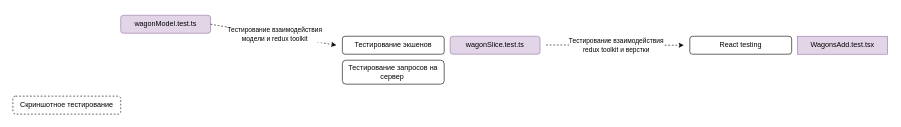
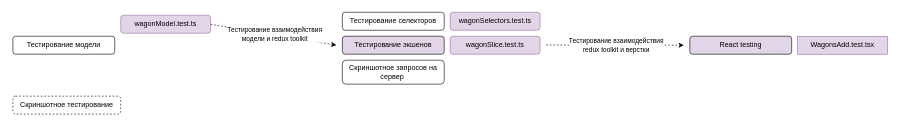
+ <mxCell id="2" value="Тестирование селекторов" style="rounded=1;whiteSpace=wrap;html=1;" vertex="1" parent="1"><mxGeometry x="570" y="20" width="170" height="30" as="geometry" /></mxCell>
+ <mxCell id="3" value="wagonSelectors.test.ts" style="rounded=1;whiteSpace=wrap;html=1;fillColor=#e1d5e7;strokeColor=#9673a6;" vertex="1" parent="1"><mxGeometry x="750" y="20" width="150" height="30" as="geometry" /></mxCell>
+ <mxCell id="6" value="Тестирование модели" style="rounded=1;whiteSpace=wrap;html=1;" vertex="1" parent="1"><mxGeometry x="20" y="60" width="170" height="30" as="geometry" /></mxCell>
- <mxCell id="4" value="Тестирование экшенов" style="rounded=1;whiteSpace=wrap;html=1;" vertex="1" parent="1"><mxGeometry x="570" y="60" width="170" height="30" as="geometry" /></mxCell>
+ <mxCell id="4" value="Тестирование экшенов" style="rounded=1;whiteSpace=wrap;html=1;fillColor=#e1d5e7;" vertex="1" parent="1"><mxGeometry x="570" y="60" width="170" height="30" as="geometry" /></mxCell>
- <mxCell id="12" value="React testing" style="rounded=1;whiteSpace=wrap;html=1;" vertex="1" parent="1"><mxGeometry x="1150" y="60" width="170" height="30" as="geometry" /></mxCell>
+ <mxCell id="12" value="React testing" style="rounded=1;whiteSpace=wrap;html=1;fillColor=#e1d5e7;" vertex="1" parent="1"><mxGeometry x="1150" y="60" width="170" height="30" as="geometry" /></mxCell>
- <mxCell id="15" value="Тестирование запросов на сервер&amp;nbsp;" style="rounded=1;whiteSpace=wrap;html=1;" vertex="1" parent="1"><mxGeometry x="570" y="100" width="170" height="40" as="geometry" /></mxCell>
+ <mxCell id="15" value="Скриншотное запросов на сервер&amp;nbsp;" style="rounded=1;whiteSpace=wrap;html=1;" vertex="1" parent="1"><mxGeometry x="570" y="100" width="170" height="40" as="geometry" /></mxCell>
